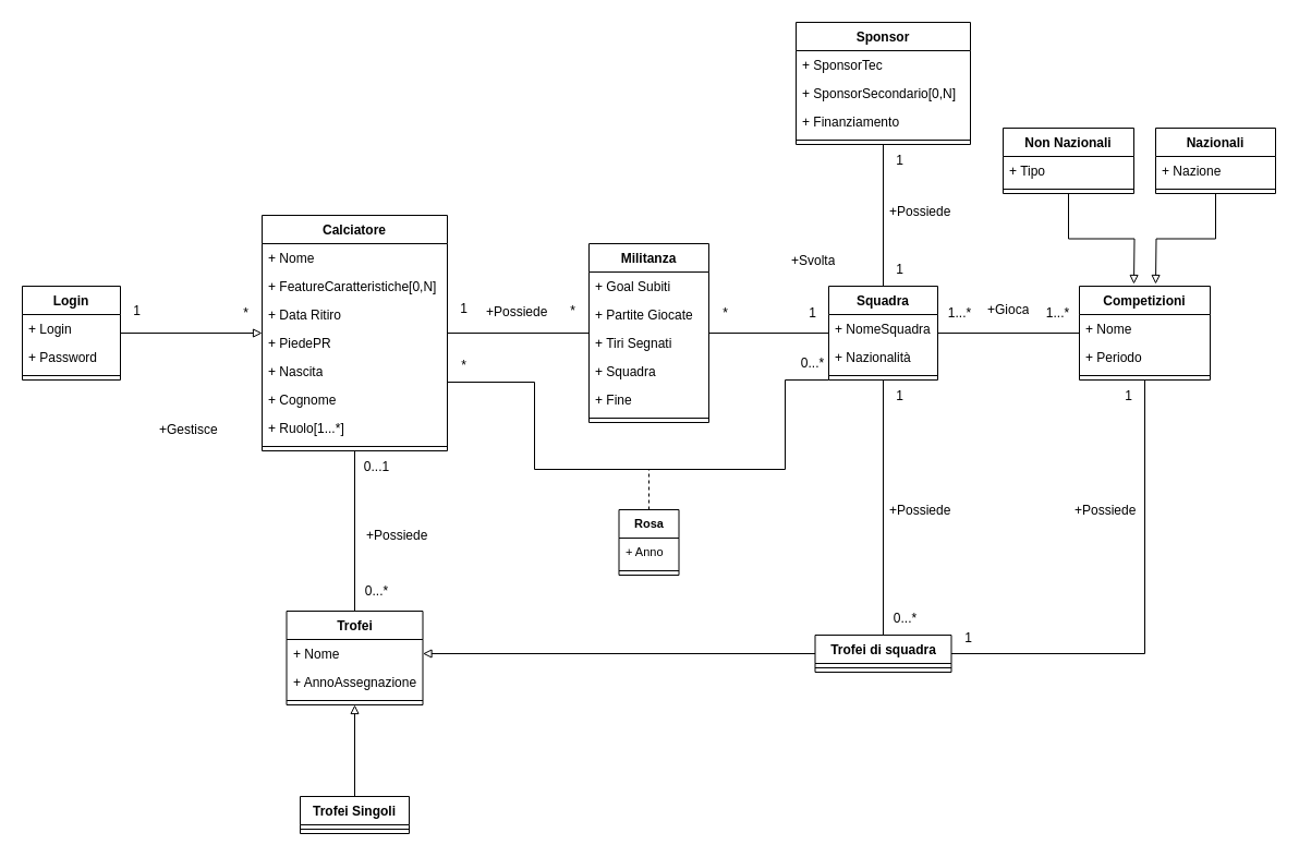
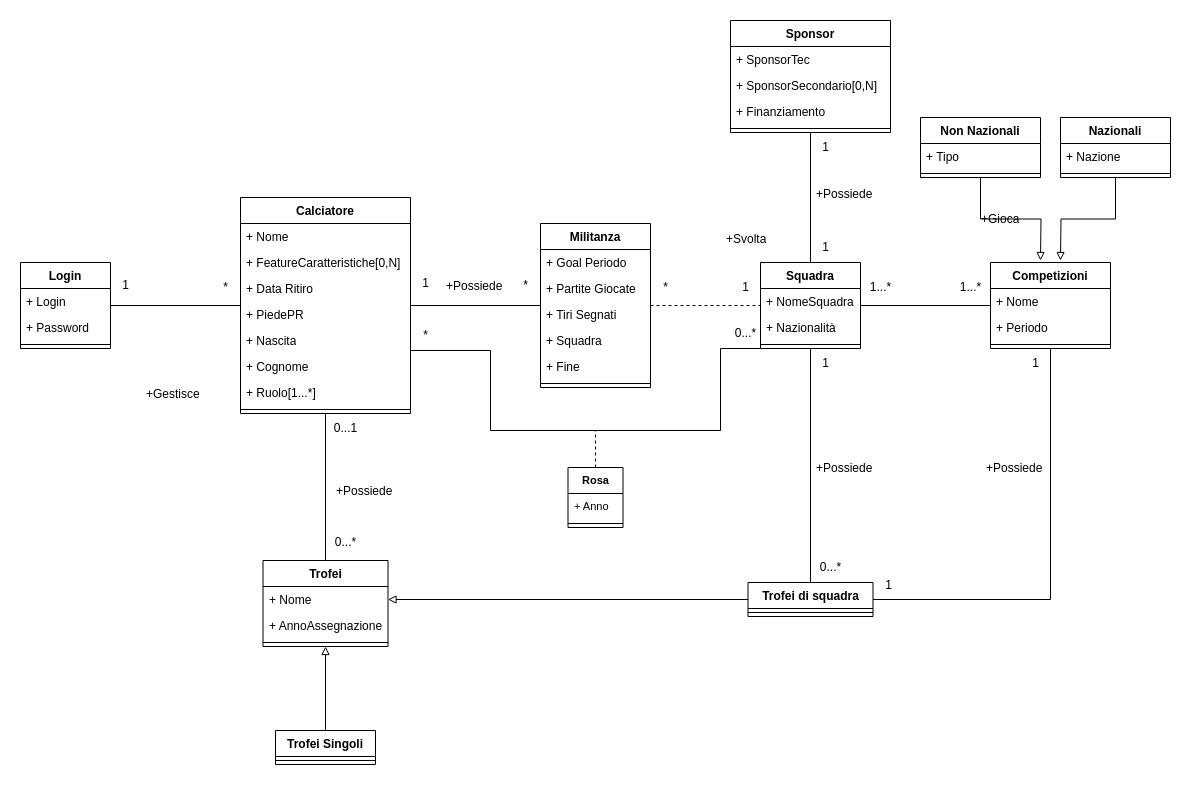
- <mxCell id="23" value="+ Goal Subiti" style="text;strokeColor=none;fillColor=none;align=left;verticalAlign=top;spacingLeft=4;spacingRight=4;overflow=hidden;rotatable=0;points=[[0,0.5],[1,0.5]];portConstraint=eastwest;whiteSpace=wrap;html=1;" parent="22" vertex="1"><mxGeometry y="26" width="110" height="26" as="geometry" /></mxCell>
+ <mxCell id="23" value="+ Goal Periodo" style="text;strokeColor=none;fillColor=none;align=left;verticalAlign=top;spacingLeft=4;spacingRight=4;overflow=hidden;rotatable=0;points=[[0,0.5],[1,0.5]];portConstraint=eastwest;whiteSpace=wrap;html=1;" parent="22" vertex="1"><mxGeometry y="26" width="110" height="26" as="geometry" /></mxCell>
- <mxCell id="65" value="+Gioca" style="text;strokeColor=none;fillColor=none;align=left;verticalAlign=top;spacingLeft=4;spacingRight=4;overflow=hidden;rotatable=0;points=[[0,0.5],[1,0.5]];portConstraint=eastwest;whiteSpace=wrap;html=1;" parent="1" vertex="1"><mxGeometry x="900" y="270" width="50" height="26" as="geometry" /></mxCell>
+ <mxCell id="65" value="+Gioca" style="text;strokeColor=none;fillColor=none;align=left;verticalAlign=top;spacingLeft=4;spacingRight=4;overflow=hidden;rotatable=0;points=[[0,0.5],[1,0.5]];portConstraint=eastwest;whiteSpace=wrap;html=1;" parent="1" vertex="1"><mxGeometry x="975" y="205" width="50" height="26" as="geometry" /></mxCell>
- <mxCell id="58" style="rounded=0;orthogonalLoop=1;jettySize=auto;html=1;exitX=1;exitY=0.5;exitDx=0;exitDy=0;endArrow=block;endFill=0;entryX=0;entryY=0.5;entryDx=0;entryDy=0;" parent="1" source="46" target="37" edge="1"><mxGeometry relative="1" as="geometry"><mxPoint x="250" y="380" as="targetPoint" /></mxGeometry></mxCell>
+ <mxCell id="58" style="rounded=0;orthogonalLoop=1;jettySize=auto;html=1;exitX=1;exitY=0.5;exitDx=0;exitDy=0;endArrow=none;endFill=0;entryX=0;entryY=0.5;entryDx=0;entryDy=0;" parent="1" source="46" target="37" edge="1"><mxGeometry relative="1" as="geometry"><mxPoint x="250" y="380" as="targetPoint" /></mxGeometry></mxCell>
- <mxCell id="61" style="rounded=0;orthogonalLoop=1;jettySize=auto;html=1;exitX=1;exitY=0.5;exitDx=0;exitDy=0;entryX=0;entryY=0.5;entryDx=0;entryDy=0;endArrow=none;endFill=0;" parent="1" source="22" target="18" edge="1"><mxGeometry relative="1" as="geometry" /></mxCell>
+ <mxCell id="61" style="rounded=0;orthogonalLoop=1;jettySize=auto;html=1;exitX=1;exitY=0.5;exitDx=0;exitDy=0;entryX=0;entryY=0.5;entryDx=0;entryDy=0;endArrow=none;endFill=0;dashed=1;" parent="1" source="22" target="18" edge="1"><mxGeometry relative="1" as="geometry" /></mxCell>
